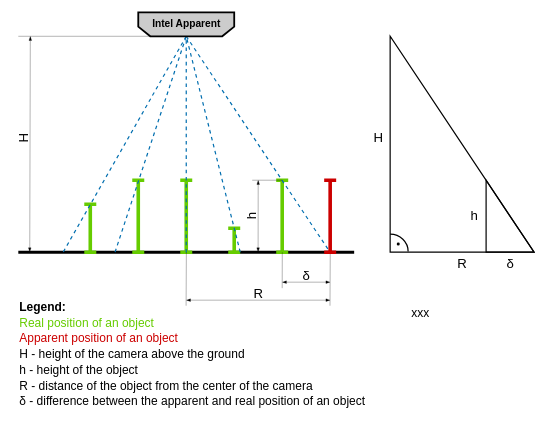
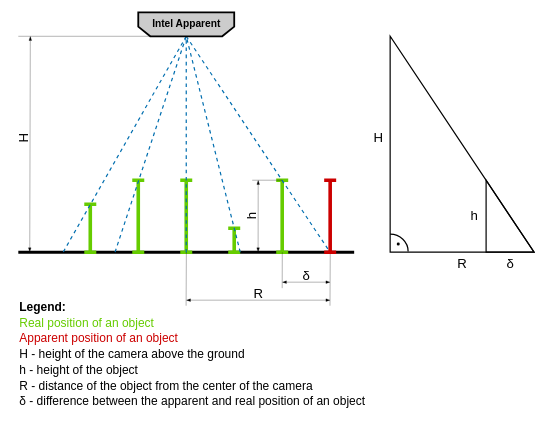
- <mxCell id="38" value="&lt;font color=&quot;#000000&quot;&gt;xxx&lt;/font&gt;" style="text;html=1;align=center;verticalAlign=middle;resizable=0;points=[];autosize=1;strokeColor=none;fillColor=none;fontSize=20;fontColor=#CC0000;" vertex="1" parent="1"><mxGeometry x="675" y="500" width="50" height="40" as="geometry" /></mxCell>
